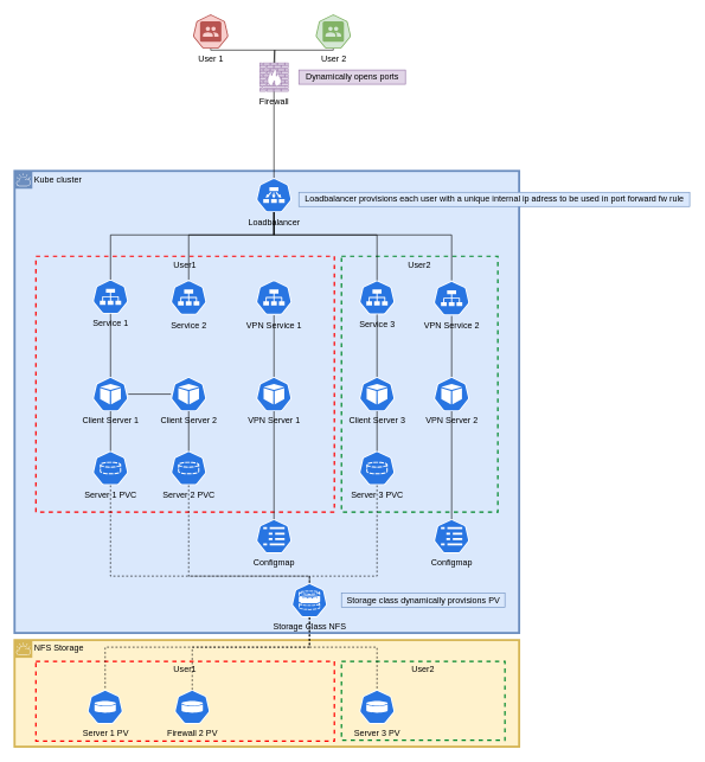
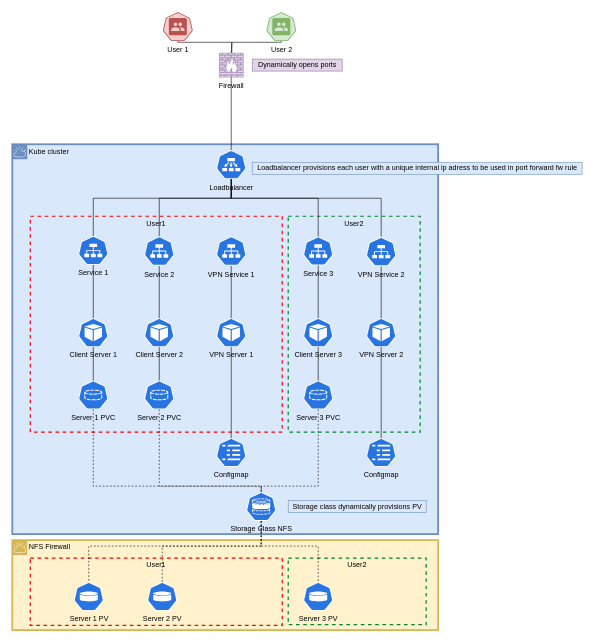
- <mxCell id="39" style="edgeStyle=orthogonalEdgeStyle;rounded=0;orthogonalLoop=1;jettySize=auto;html=1;endArrow=none;endFill=0;" parent="1" source="40" target="35" edge="1"><mxGeometry relative="1" as="geometry" /></mxCell>
+ <mxCell id="39" style="edgeStyle=orthogonalEdgeStyle;rounded=0;orthogonalLoop=1;jettySize=auto;html=1;entryX=0.5;entryY=1;entryDx=0;entryDy=0;entryPerimeter=0;endArrow=none;endFill=0;" parent="1" source="40" target="31" edge="1"><mxGeometry relative="1" as="geometry" /></mxCell>
- <mxCell id="3" value="NFS Storage" style="shape=mxgraph.ibm.box;prType=cloud;fontStyle=0;verticalAlign=top;align=left;spacingLeft=32;spacingTop=4;fillColor=#fff2cc;rounded=0;whiteSpace=wrap;html=1;strokeColor=#d6b656;strokeWidth=3;dashed=0;container=1;spacing=-4;collapsible=0;expand=0;recursiveResize=0;" parent="1" vertex="1"><mxGeometry x="20" y="900" width="710" height="150" as="geometry" /></mxCell>
+ <mxCell id="3" value="NFS Firewall" style="shape=mxgraph.ibm.box;prType=cloud;fontStyle=0;verticalAlign=top;align=left;spacingLeft=32;spacingTop=4;fillColor=#fff2cc;rounded=0;whiteSpace=wrap;html=1;strokeColor=#d6b656;strokeWidth=3;dashed=0;container=1;spacing=-4;collapsible=0;expand=0;recursiveResize=0;" parent="1" vertex="1"><mxGeometry x="20" y="900" width="710" height="150" as="geometry" /></mxCell>
- <mxCell id="6" value="Firewall 2 PV" style="sketch=0;html=1;dashed=0;whitespace=wrap;fillColor=#2875E2;strokeColor=#ffffff;points=[[0.005,0.63,0],[0.1,0.2,0],[0.9,0.2,0],[0.5,0,0],[0.995,0.63,0],[0.72,0.99,0],[0.5,1,0],[0.28,0.99,0]];shape=mxgraph.kubernetes.icon;prIcon=vol;labelPosition=center;verticalLabelPosition=bottom;align=center;verticalAlign=top;" parent="4" vertex="1"><mxGeometry x="195" y="40" width="50" height="48" as="geometry" /></mxCell>
+ <mxCell id="6" value="Server 2 PV" style="sketch=0;html=1;dashed=0;whitespace=wrap;fillColor=#2875E2;strokeColor=#ffffff;points=[[0.005,0.63,0],[0.1,0.2,0],[0.9,0.2,0],[0.5,0,0],[0.995,0.63,0],[0.72,0.99,0],[0.5,1,0],[0.28,0.99,0]];shape=mxgraph.kubernetes.icon;prIcon=vol;labelPosition=center;verticalLabelPosition=bottom;align=center;verticalAlign=top;" parent="4" vertex="1"><mxGeometry x="195" y="40" width="50" height="48" as="geometry" /></mxCell>
